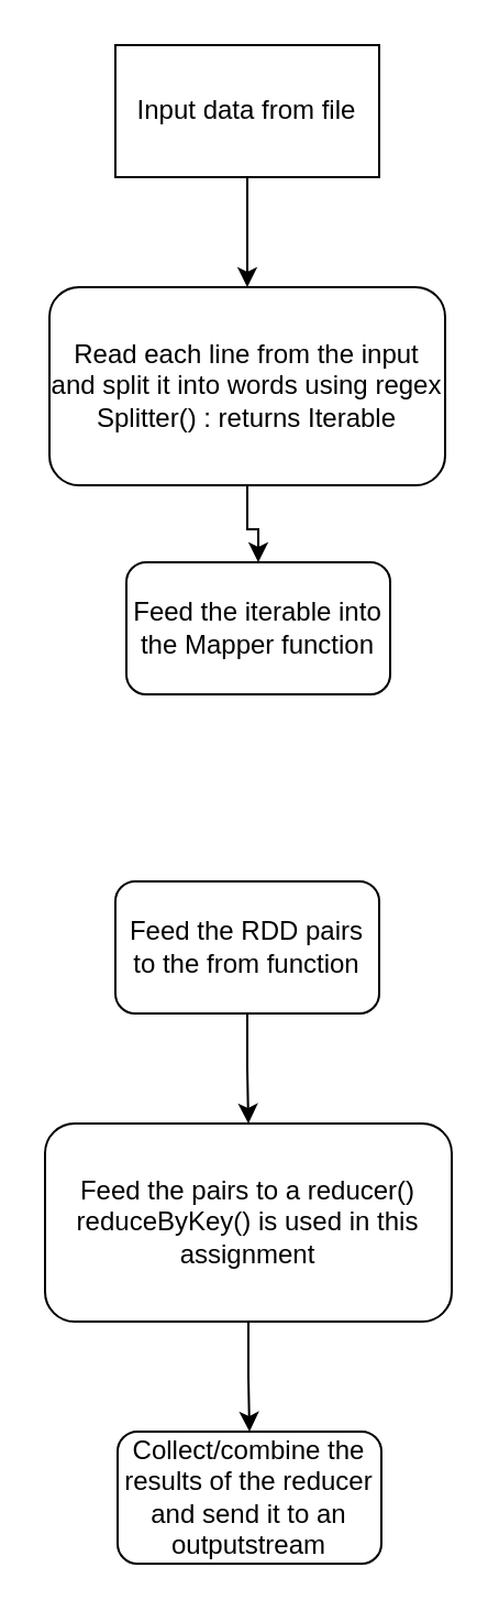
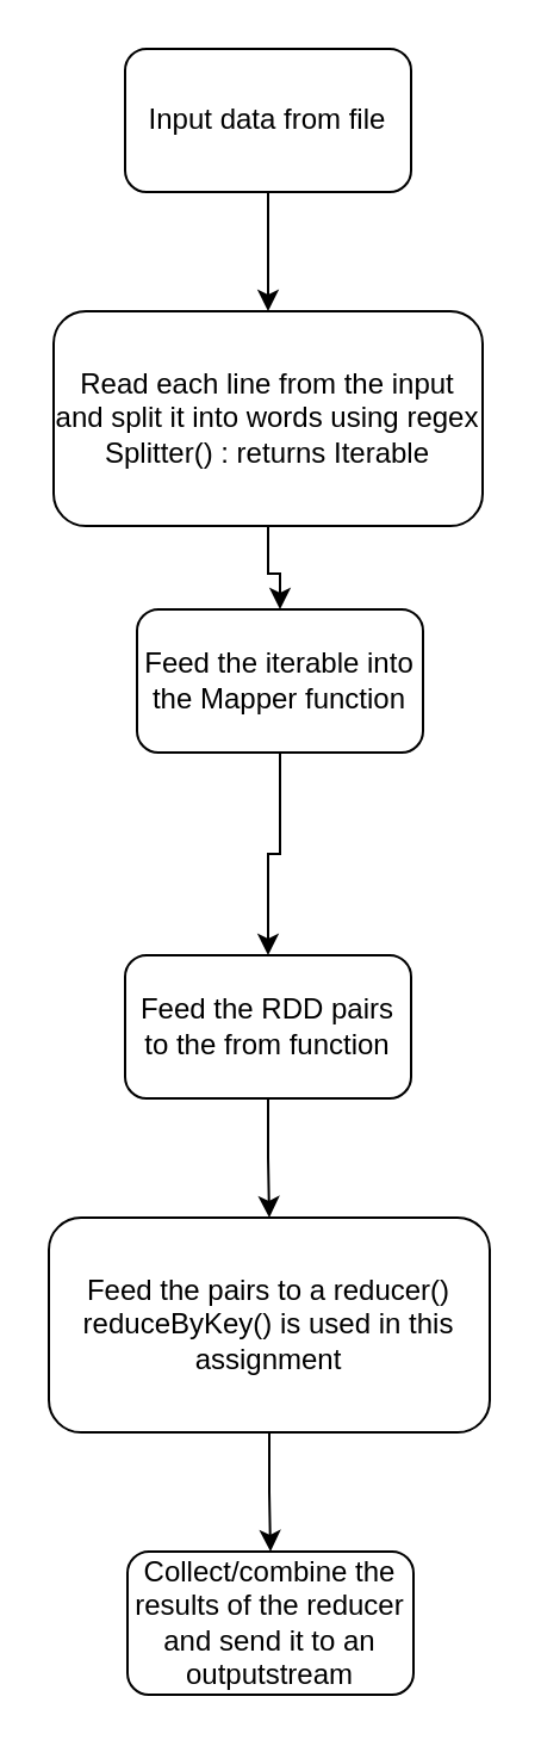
- <mxCell id="3" value="Input data from file" style="whiteSpace=wrap;html=1;rounded=0;" vertex="1" parent="1"><mxGeometry x="52" y="20" width="120" height="60" as="geometry" /></mxCell>
+ <mxCell id="3" value="Input data from file" style="rounded=1;whiteSpace=wrap;html=1;" vertex="1" parent="1"><mxGeometry x="52" y="20" width="120" height="60" as="geometry" /></mxCell>
+ <mxCell id="6" style="edgeStyle=orthogonalEdgeStyle;rounded=0;orthogonalLoop=1;jettySize=auto;html=1;" edge="1" parent="1" source="7" target="9"><mxGeometry relative="1" as="geometry" /></mxCell>
